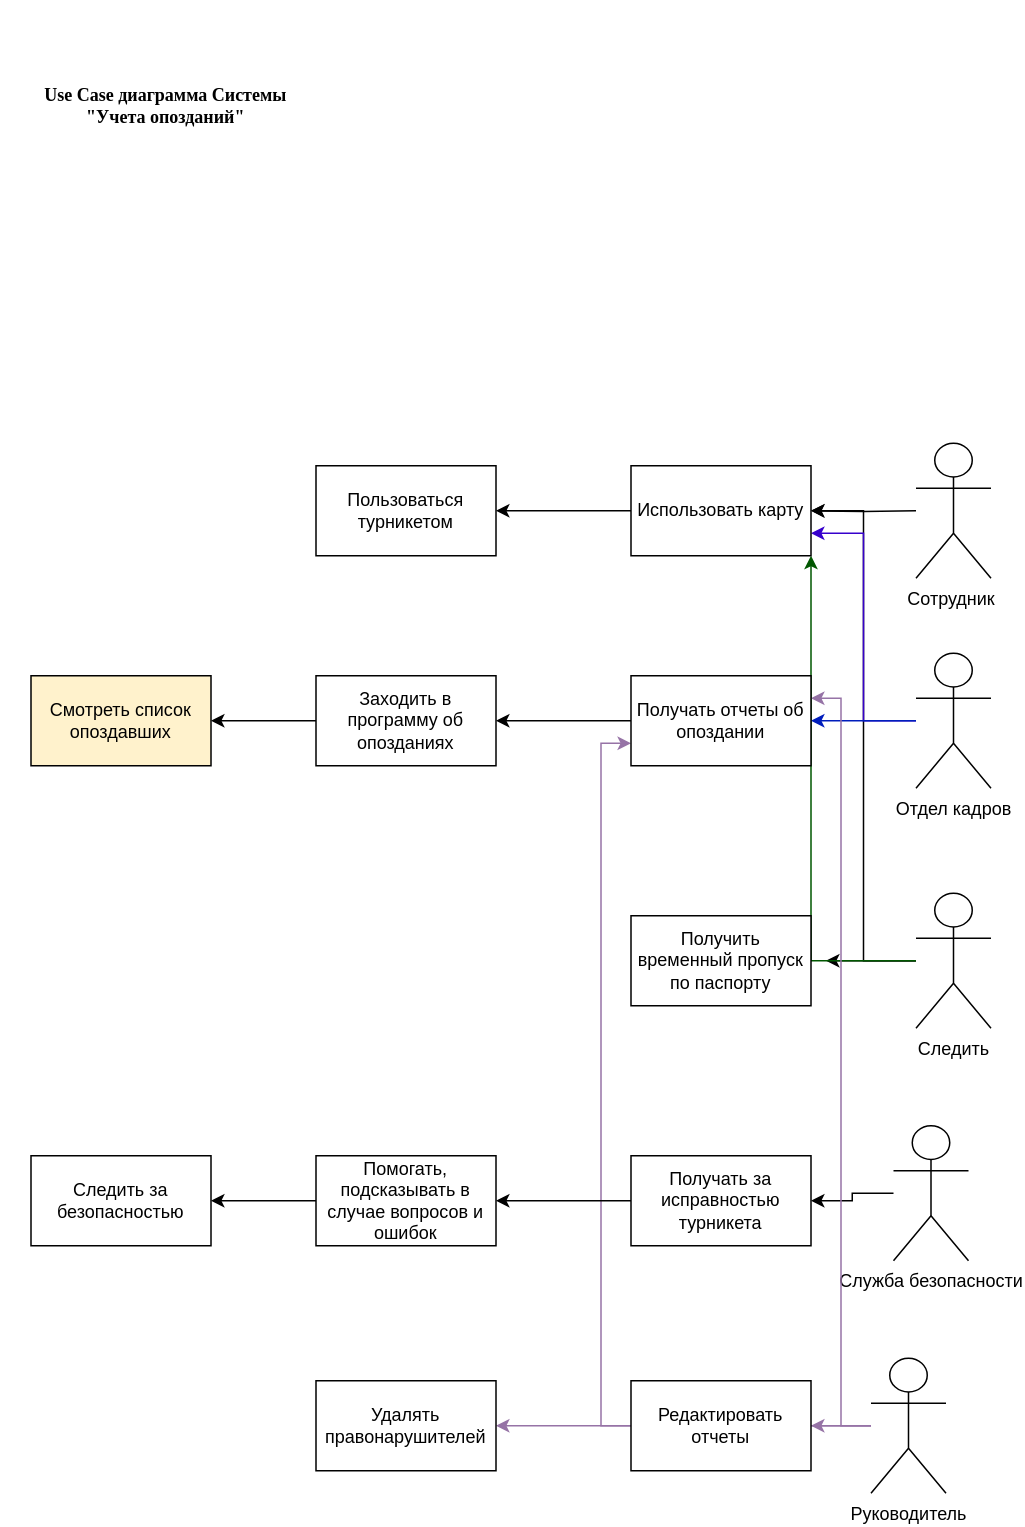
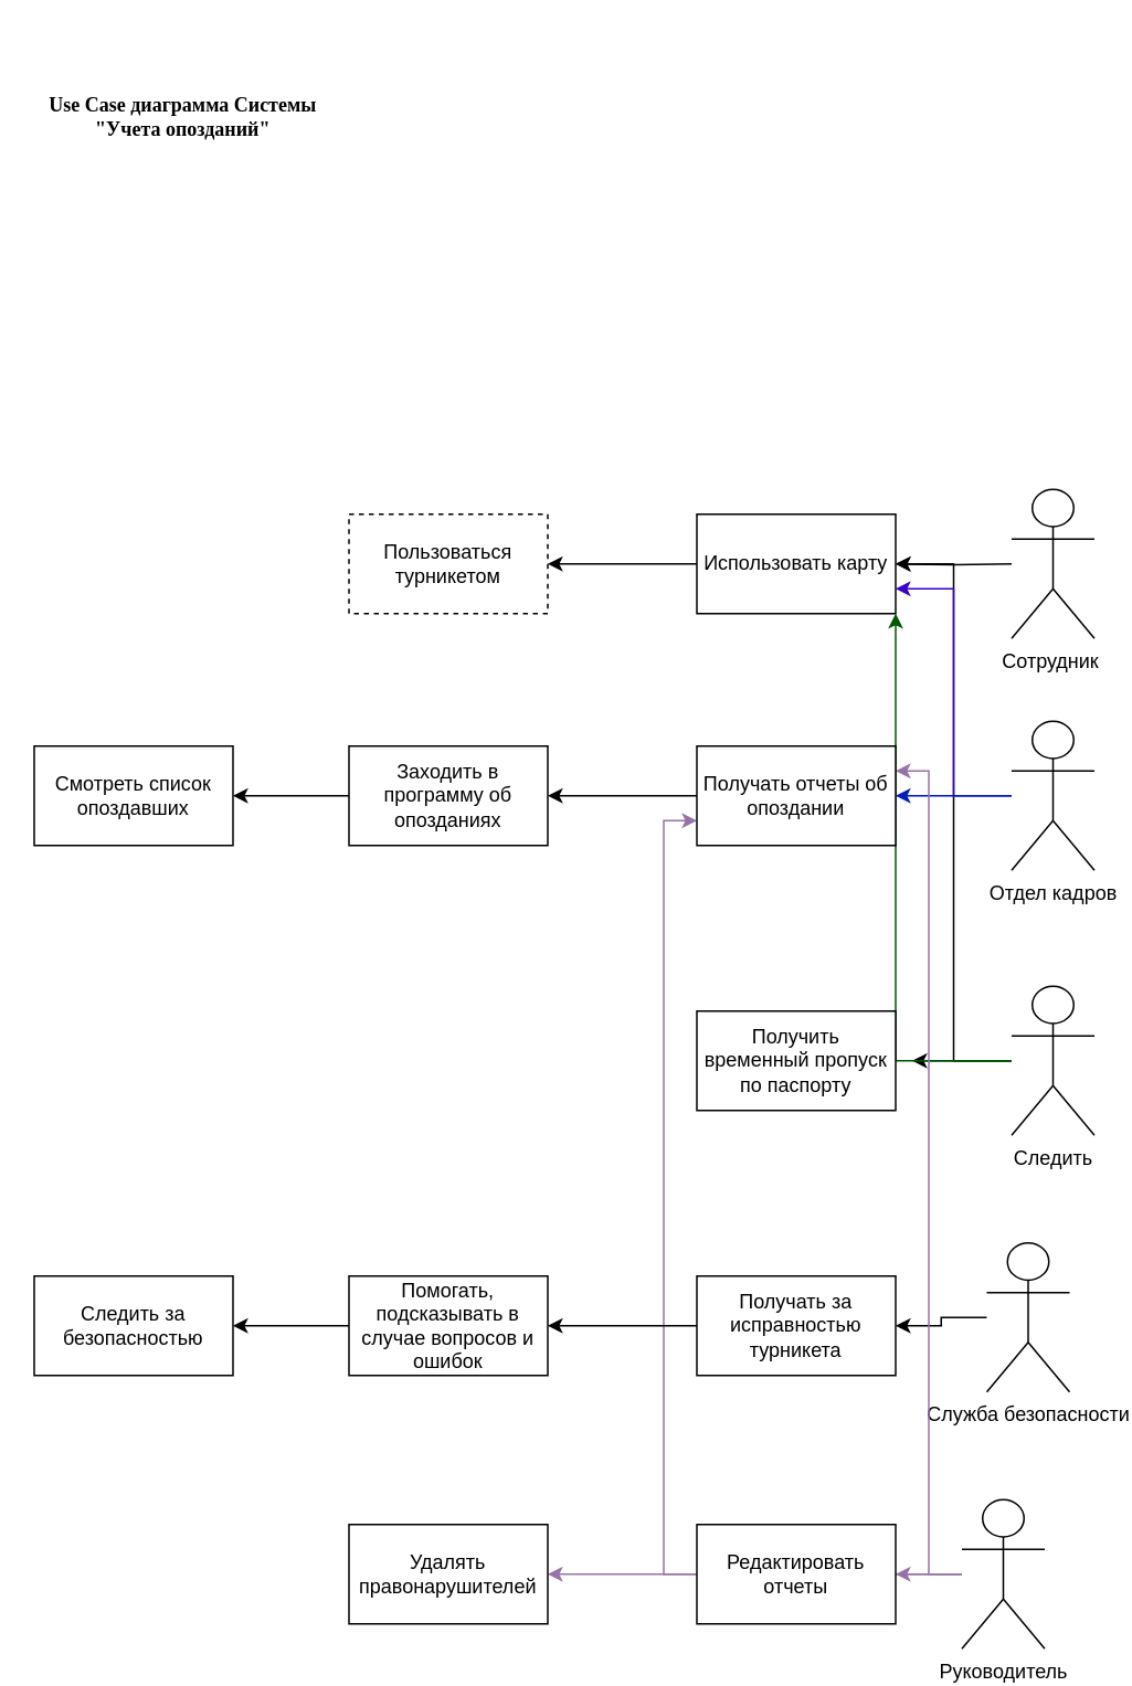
- <mxCell id="25" value="Пользоваться турникетом" style="rounded=0;whiteSpace=wrap;html=1;" vertex="1" parent="1"><mxGeometry x="210" y="310" width="120" height="60" as="geometry" /></mxCell>
+ <mxCell id="25" value="Пользоваться турникетом" style="rounded=0;whiteSpace=wrap;html=1;dashed=1;" vertex="1" parent="1"><mxGeometry x="210" y="310" width="120" height="60" as="geometry" /></mxCell>
- <mxCell id="23" value="Смотреть список опоздавших&lt;br&gt;" style="rounded=0;whiteSpace=wrap;html=1;fillColor=#fff2cc;" vertex="1" parent="1"><mxGeometry x="20" y="450" width="120" height="60" as="geometry" /></mxCell>
+ <mxCell id="23" value="Смотреть список опоздавших&lt;br&gt;" style="rounded=0;whiteSpace=wrap;html=1;" vertex="1" parent="1"><mxGeometry x="20" y="450" width="120" height="60" as="geometry" /></mxCell>
